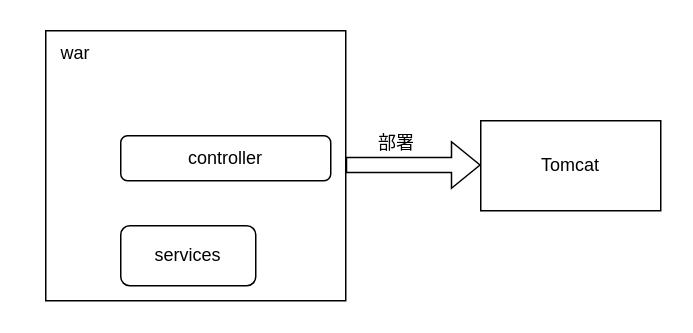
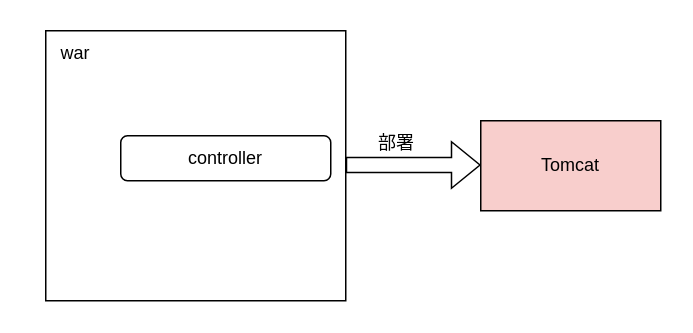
- <mxCell id="8" value="Tomcat" style="rounded=0;whiteSpace=wrap;html=1;" vertex="1" parent="1"><mxGeometry x="320" y="80" width="120" height="60" as="geometry" /></mxCell>
+ <mxCell id="8" value="Tomcat" style="rounded=0;whiteSpace=wrap;html=1;fillColor=#f8cecc;" vertex="1" parent="1"><mxGeometry x="320" y="80" width="120" height="60" as="geometry" /></mxCell>
- <mxCell id="4" value="services" style="rounded=1;whiteSpace=wrap;html=1;" vertex="1" parent="1"><mxGeometry x="80" y="150" width="90" height="40" as="geometry" /></mxCell>
